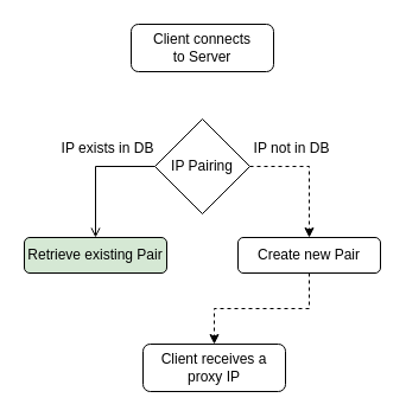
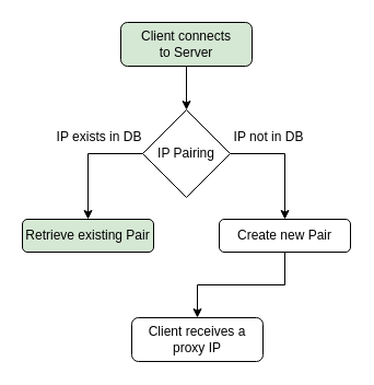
- <mxCell id="3" value="&lt;div&gt;Client connects&lt;/div&gt;&lt;div&gt;to Server&lt;br&gt;&lt;/div&gt;" style="rounded=1;whiteSpace=wrap;html=1;" vertex="1" parent="1"><mxGeometry x="110" y="20" width="120" height="40" as="geometry" /></mxCell>
+ <mxCell id="3" value="&lt;div&gt;Client connects&lt;/div&gt;&lt;div&gt;to Server&lt;br&gt;&lt;/div&gt;" style="rounded=1;whiteSpace=wrap;html=1;fillColor=#d5e8d4;" vertex="1" parent="1"><mxGeometry x="110" y="20" width="120" height="40" as="geometry" /></mxCell>
+ <mxCell id="2" style="edgeStyle=orthogonalEdgeStyle;rounded=0;orthogonalLoop=1;jettySize=auto;html=1;entryX=0.5;entryY=0;entryDx=0;entryDy=0;" edge="1" parent="1" source="3" target="6"><mxGeometry relative="1" as="geometry" /></mxCell>
- <mxCell id="5" style="edgeStyle=orthogonalEdgeStyle;rounded=0;orthogonalLoop=1;jettySize=auto;html=1;entryX=0.5;entryY=0;entryDx=0;entryDy=0;exitX=1;exitY=0.5;exitDx=0;exitDy=0;dashed=1;" edge="1" parent="1" source="6" target="8"><mxGeometry relative="1" as="geometry" /></mxCell>
+ <mxCell id="5" style="edgeStyle=orthogonalEdgeStyle;rounded=0;orthogonalLoop=1;jettySize=auto;html=1;entryX=0.5;entryY=0;entryDx=0;entryDy=0;exitX=1;exitY=0.5;exitDx=0;exitDy=0;" edge="1" parent="1" source="6" target="8"><mxGeometry relative="1" as="geometry" /></mxCell>
- <mxCell id="4" style="edgeStyle=orthogonalEdgeStyle;rounded=0;orthogonalLoop=1;jettySize=auto;html=1;entryX=0.5;entryY=0;entryDx=0;entryDy=0;exitX=0;exitY=0.5;exitDx=0;exitDy=0;endArrow=open;" edge="1" parent="1" source="6" target="9"><mxGeometry relative="1" as="geometry" /></mxCell>
+ <mxCell id="4" style="edgeStyle=orthogonalEdgeStyle;rounded=0;orthogonalLoop=1;jettySize=auto;html=1;entryX=0.5;entryY=0;entryDx=0;entryDy=0;exitX=0;exitY=0.5;exitDx=0;exitDy=0;" edge="1" parent="1" source="6" target="9"><mxGeometry relative="1" as="geometry" /></mxCell>
- <mxCell id="7" style="edgeStyle=orthogonalEdgeStyle;rounded=0;orthogonalLoop=1;jettySize=auto;html=1;dashed=1;" edge="1" parent="1" source="8" target="12"><mxGeometry relative="1" as="geometry" /></mxCell>
+ <mxCell id="7" style="edgeStyle=orthogonalEdgeStyle;rounded=0;orthogonalLoop=1;jettySize=auto;html=1;" edge="1" parent="1" source="8" target="12"><mxGeometry relative="1" as="geometry" /></mxCell>
